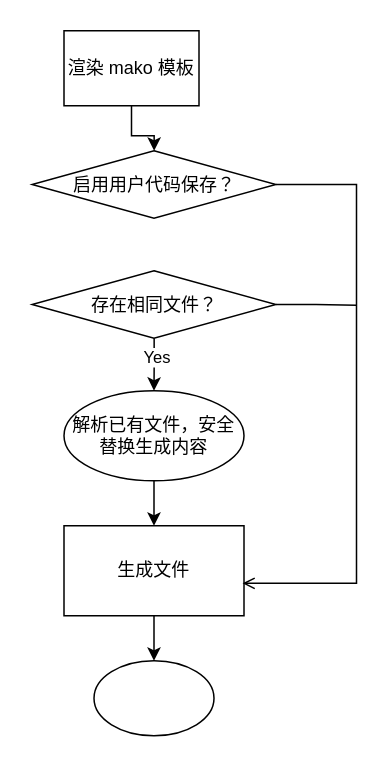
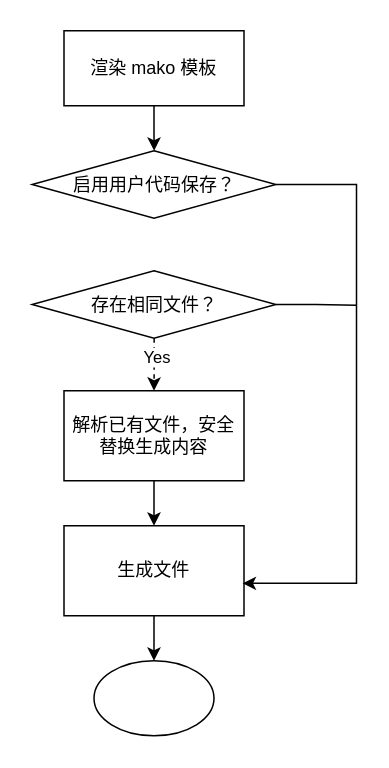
- <mxCell id="3" value="渲染 mako 模板" style="whiteSpace=wrap;html=1;" vertex="1" parent="1"><mxGeometry x="42" y="20" width="90" height="50" as="geometry" /></mxCell>
+ <mxCell id="3" value="渲染 mako 模板" style="whiteSpace=wrap;html=1;" vertex="1" parent="1"><mxGeometry x="42" y="20" width="120" height="50" as="geometry" /></mxCell>
- <mxCell id="7" value="" style="edgeStyle=orthogonalEdgeStyle;rounded=0;orthogonalLoop=1;jettySize=auto;html=1;" edge="1" parent="1" source="10" target="6"><mxGeometry relative="1" as="geometry" /></mxCell>
+ <mxCell id="7" value="" style="edgeStyle=orthogonalEdgeStyle;rounded=0;orthogonalLoop=1;jettySize=auto;html=1;dashed=1;" edge="1" parent="1" source="10" target="6"><mxGeometry relative="1" as="geometry" /></mxCell>
- <mxCell id="6" value="解析已有文件，安全替换生成内容" style="ellipse;whiteSpace=wrap;html=1;" vertex="1" parent="1"><mxGeometry x="42" y="260" width="120" height="60" as="geometry" /></mxCell>
+ <mxCell id="6" value="解析已有文件，安全替换生成内容" style="whiteSpace=wrap;html=1;" vertex="1" parent="1"><mxGeometry x="42" y="260" width="120" height="60" as="geometry" /></mxCell>
- <mxCell id="14" style="edgeStyle=orthogonalEdgeStyle;rounded=0;orthogonalLoop=1;jettySize=auto;html=1;entryX=0.992;entryY=0.64;entryDx=0;entryDy=0;entryPerimeter=0;endArrow=open;" edge="1" parent="1" source="4" target="12"><mxGeometry relative="1" as="geometry"><Array as="points"><mxPoint x="237" y="123" /><mxPoint x="237" y="388" /></Array></mxGeometry></mxCell>
+ <mxCell id="14" style="edgeStyle=orthogonalEdgeStyle;rounded=0;orthogonalLoop=1;jettySize=auto;html=1;entryX=0.992;entryY=0.64;entryDx=0;entryDy=0;entryPerimeter=0;" edge="1" parent="1" source="4" target="12"><mxGeometry relative="1" as="geometry"><Array as="points"><mxPoint x="237" y="123" /><mxPoint x="237" y="388" /></Array></mxGeometry></mxCell>
